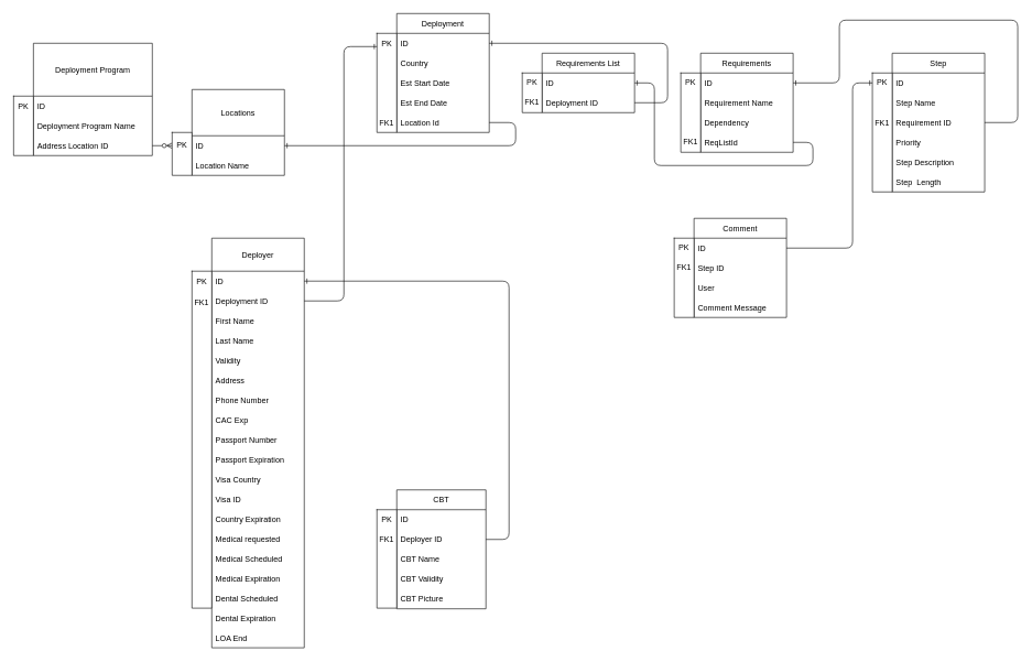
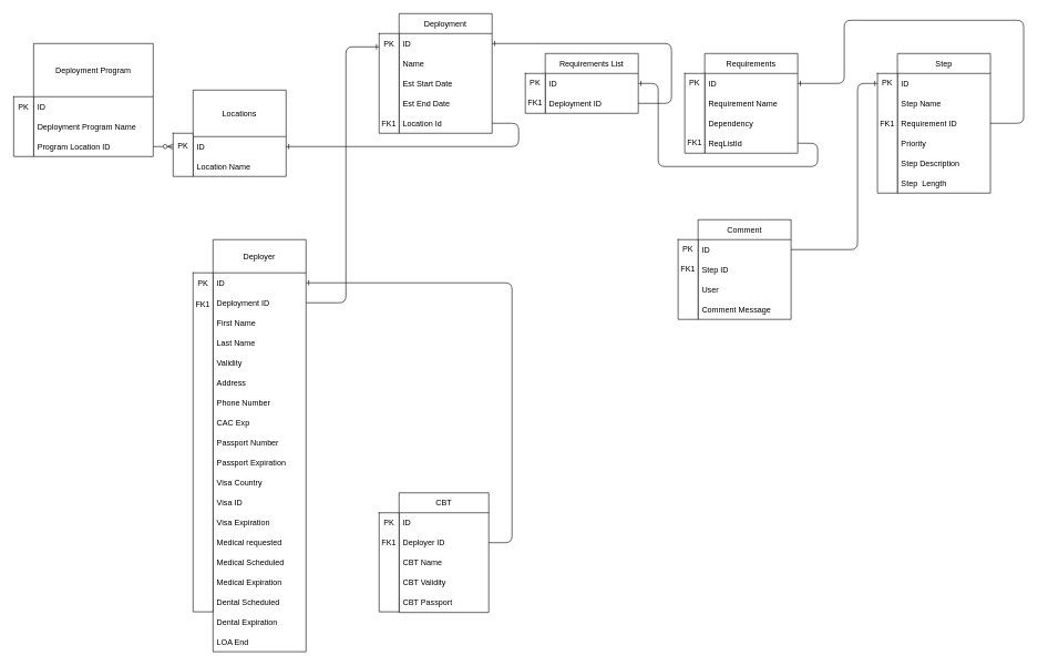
- <mxCell id="33" value="Country" style="text;strokeColor=none;fillColor=none;align=left;verticalAlign=middle;spacingLeft=4;spacingRight=4;overflow=hidden;points=[[0,0.5],[1,0.5]];portConstraint=eastwest;rotatable=0;" parent="31" vertex="1"><mxGeometry y="60" width="140" height="30" as="geometry" /></mxCell>
+ <mxCell id="33" value="Name" style="text;strokeColor=none;fillColor=none;align=left;verticalAlign=middle;spacingLeft=4;spacingRight=4;overflow=hidden;points=[[0,0.5],[1,0.5]];portConstraint=eastwest;rotatable=0;" parent="31" vertex="1"><mxGeometry y="60" width="140" height="30" as="geometry" /></mxCell>
- <mxCell id="53" value="Address Location ID" style="text;strokeColor=none;fillColor=none;align=left;verticalAlign=middle;spacingLeft=4;spacingRight=4;overflow=hidden;points=[[0,0.5],[1,0.5]];portConstraint=eastwest;rotatable=0;" parent="50" vertex="1"><mxGeometry y="140" width="180" height="30" as="geometry" /></mxCell>
+ <mxCell id="53" value="Program Location ID" style="text;strokeColor=none;fillColor=none;align=left;verticalAlign=middle;spacingLeft=4;spacingRight=4;overflow=hidden;points=[[0,0.5],[1,0.5]];portConstraint=eastwest;rotatable=0;" parent="50" vertex="1"><mxGeometry y="140" width="180" height="30" as="geometry" /></mxCell>
- <mxCell id="15" value="Country Expiration" style="text;strokeColor=none;fillColor=none;align=left;verticalAlign=middle;spacingLeft=4;spacingRight=4;overflow=hidden;points=[[0,0.5],[1,0.5]];portConstraint=eastwest;rotatable=0;perimeterSpacing=1;" parent="2" vertex="1"><mxGeometry y="410" width="140" height="30" as="geometry" /></mxCell>
+ <mxCell id="15" value="Visa Expiration" style="text;strokeColor=none;fillColor=none;align=left;verticalAlign=middle;spacingLeft=4;spacingRight=4;overflow=hidden;points=[[0,0.5],[1,0.5]];portConstraint=eastwest;rotatable=0;perimeterSpacing=1;" parent="2" vertex="1"><mxGeometry y="410" width="140" height="30" as="geometry" /></mxCell>
- <mxCell id="27" value="CBT Picture" style="text;strokeColor=none;fillColor=none;align=left;verticalAlign=middle;spacingLeft=4;spacingRight=4;overflow=hidden;points=[[0,0.5],[1,0.5]];portConstraint=eastwest;rotatable=0;" parent="22" vertex="1"><mxGeometry y="150" width="135" height="30" as="geometry" /></mxCell>
+ <mxCell id="27" value="CBT Passport" style="text;strokeColor=none;fillColor=none;align=left;verticalAlign=middle;spacingLeft=4;spacingRight=4;overflow=hidden;points=[[0,0.5],[1,0.5]];portConstraint=eastwest;rotatable=0;" parent="22" vertex="1"><mxGeometry y="150" width="135" height="30" as="geometry" /></mxCell>
